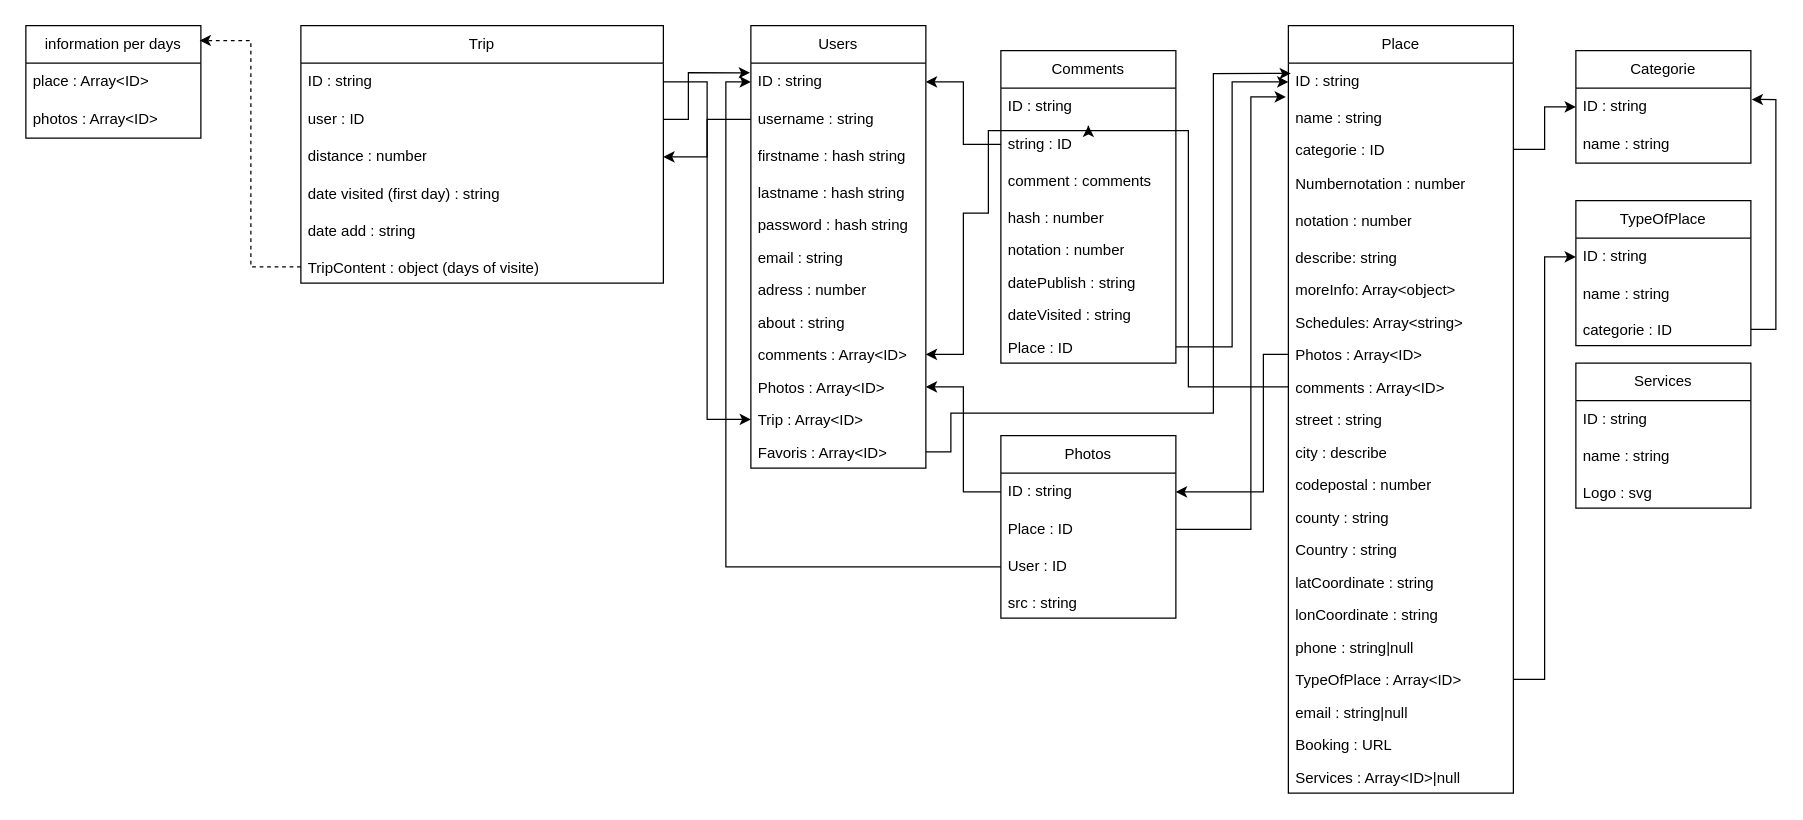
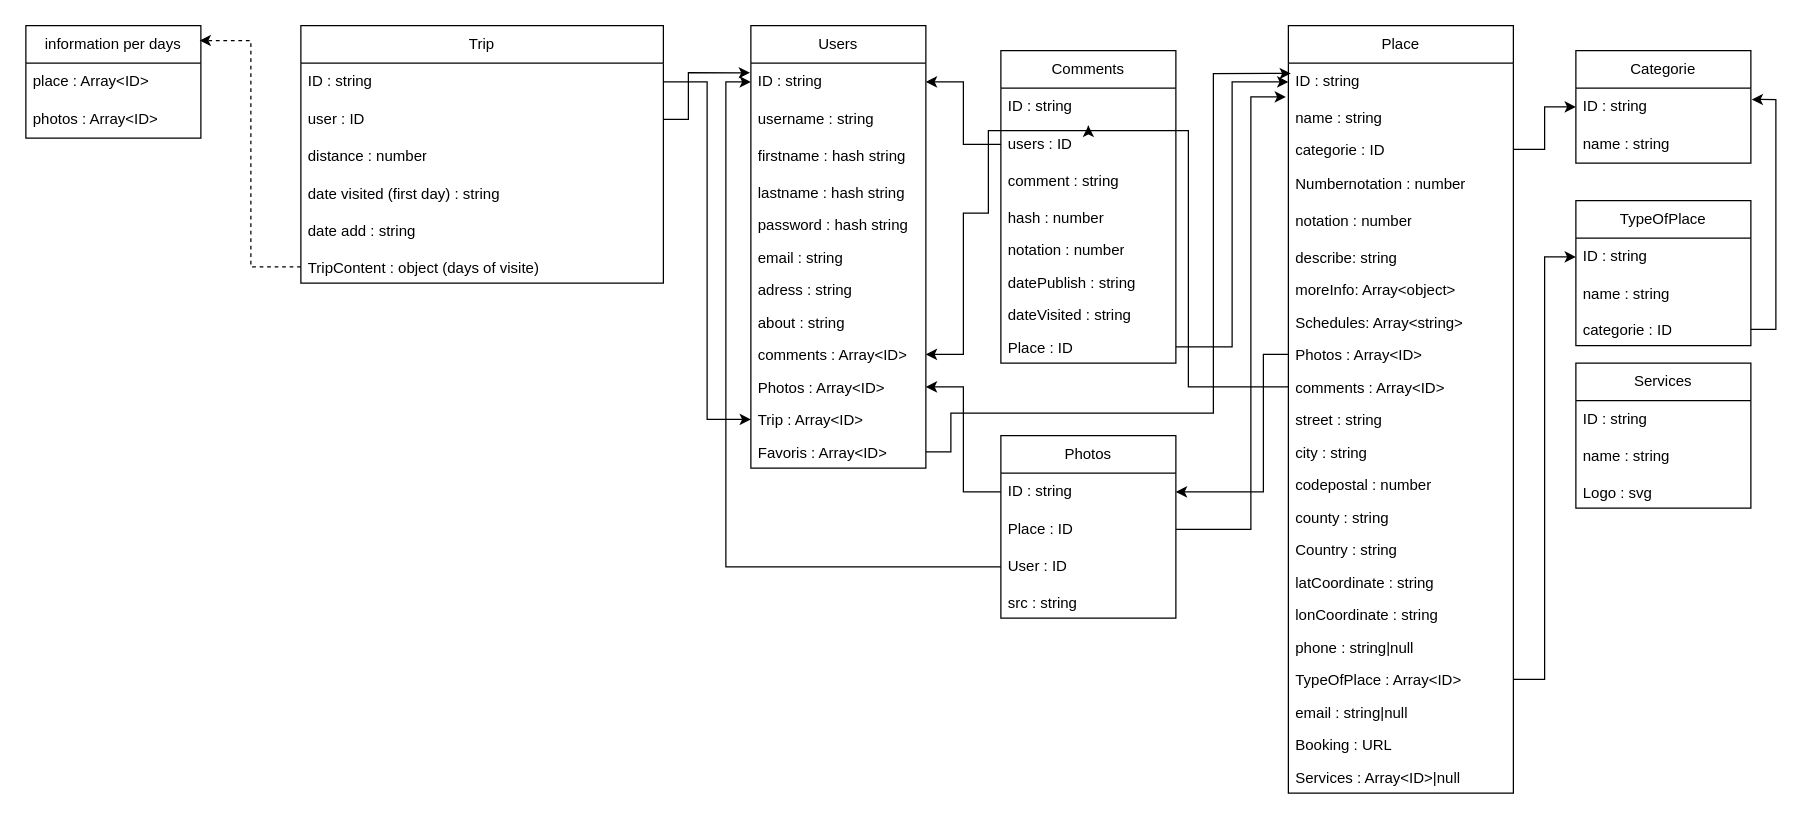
- <mxCell id="88" value="" style="edgeStyle=orthogonalEdgeStyle;rounded=0;orthogonalLoop=1;jettySize=auto;html=1;" edge="1" parent="1" source="4" target="78"><mxGeometry relative="1" as="geometry" /></mxCell>
- <mxCell id="17" value="string : ID" style="text;strokeColor=none;fillColor=none;align=left;verticalAlign=middle;spacingLeft=4;spacingRight=4;overflow=hidden;points=[[0,0.5],[1,0.5]];portConstraint=eastwest;rotatable=0;whiteSpace=wrap;html=1;" parent="15" vertex="1"><mxGeometry y="60" width="140" height="30" as="geometry" /></mxCell>
+ <mxCell id="17" value="users : ID" style="text;strokeColor=none;fillColor=none;align=left;verticalAlign=middle;spacingLeft=4;spacingRight=4;overflow=hidden;points=[[0,0.5],[1,0.5]];portConstraint=eastwest;rotatable=0;whiteSpace=wrap;html=1;" parent="15" vertex="1"><mxGeometry y="60" width="140" height="30" as="geometry" /></mxCell>
- <mxCell id="18" value="comment : comments" style="text;strokeColor=none;fillColor=none;align=left;verticalAlign=middle;spacingLeft=4;spacingRight=4;overflow=hidden;points=[[0,0.5],[1,0.5]];portConstraint=eastwest;rotatable=0;whiteSpace=wrap;html=1;" parent="15" vertex="1"><mxGeometry y="90" width="140" height="30" as="geometry" /></mxCell>
+ <mxCell id="18" value="comment : string" style="text;strokeColor=none;fillColor=none;align=left;verticalAlign=middle;spacingLeft=4;spacingRight=4;overflow=hidden;points=[[0,0.5],[1,0.5]];portConstraint=eastwest;rotatable=0;whiteSpace=wrap;html=1;" parent="15" vertex="1"><mxGeometry y="90" width="140" height="30" as="geometry" /></mxCell>
- <mxCell id="9" value="adress : number" style="text;strokeColor=none;fillColor=none;align=left;verticalAlign=top;spacingLeft=4;spacingRight=4;overflow=hidden;rotatable=0;points=[[0,0.5],[1,0.5]];portConstraint=eastwest;whiteSpace=wrap;html=1;" parent="2" vertex="1"><mxGeometry y="198" width="140" height="26" as="geometry" /></mxCell>
+ <mxCell id="9" value="adress : string" style="text;strokeColor=none;fillColor=none;align=left;verticalAlign=top;spacingLeft=4;spacingRight=4;overflow=hidden;rotatable=0;points=[[0,0.5],[1,0.5]];portConstraint=eastwest;whiteSpace=wrap;html=1;" parent="2" vertex="1"><mxGeometry y="198" width="140" height="26" as="geometry" /></mxCell>
- <mxCell id="38" value="city : describe" style="text;strokeColor=none;fillColor=none;align=left;verticalAlign=top;spacingLeft=4;spacingRight=4;overflow=hidden;rotatable=0;points=[[0,0.5],[1,0.5]];portConstraint=eastwest;whiteSpace=wrap;html=1;" parent="26" vertex="1"><mxGeometry y="328" width="180" height="26" as="geometry" /></mxCell>
+ <mxCell id="38" value="city : string" style="text;strokeColor=none;fillColor=none;align=left;verticalAlign=top;spacingLeft=4;spacingRight=4;overflow=hidden;rotatable=0;points=[[0,0.5],[1,0.5]];portConstraint=eastwest;whiteSpace=wrap;html=1;" parent="26" vertex="1"><mxGeometry y="328" width="180" height="26" as="geometry" /></mxCell>
